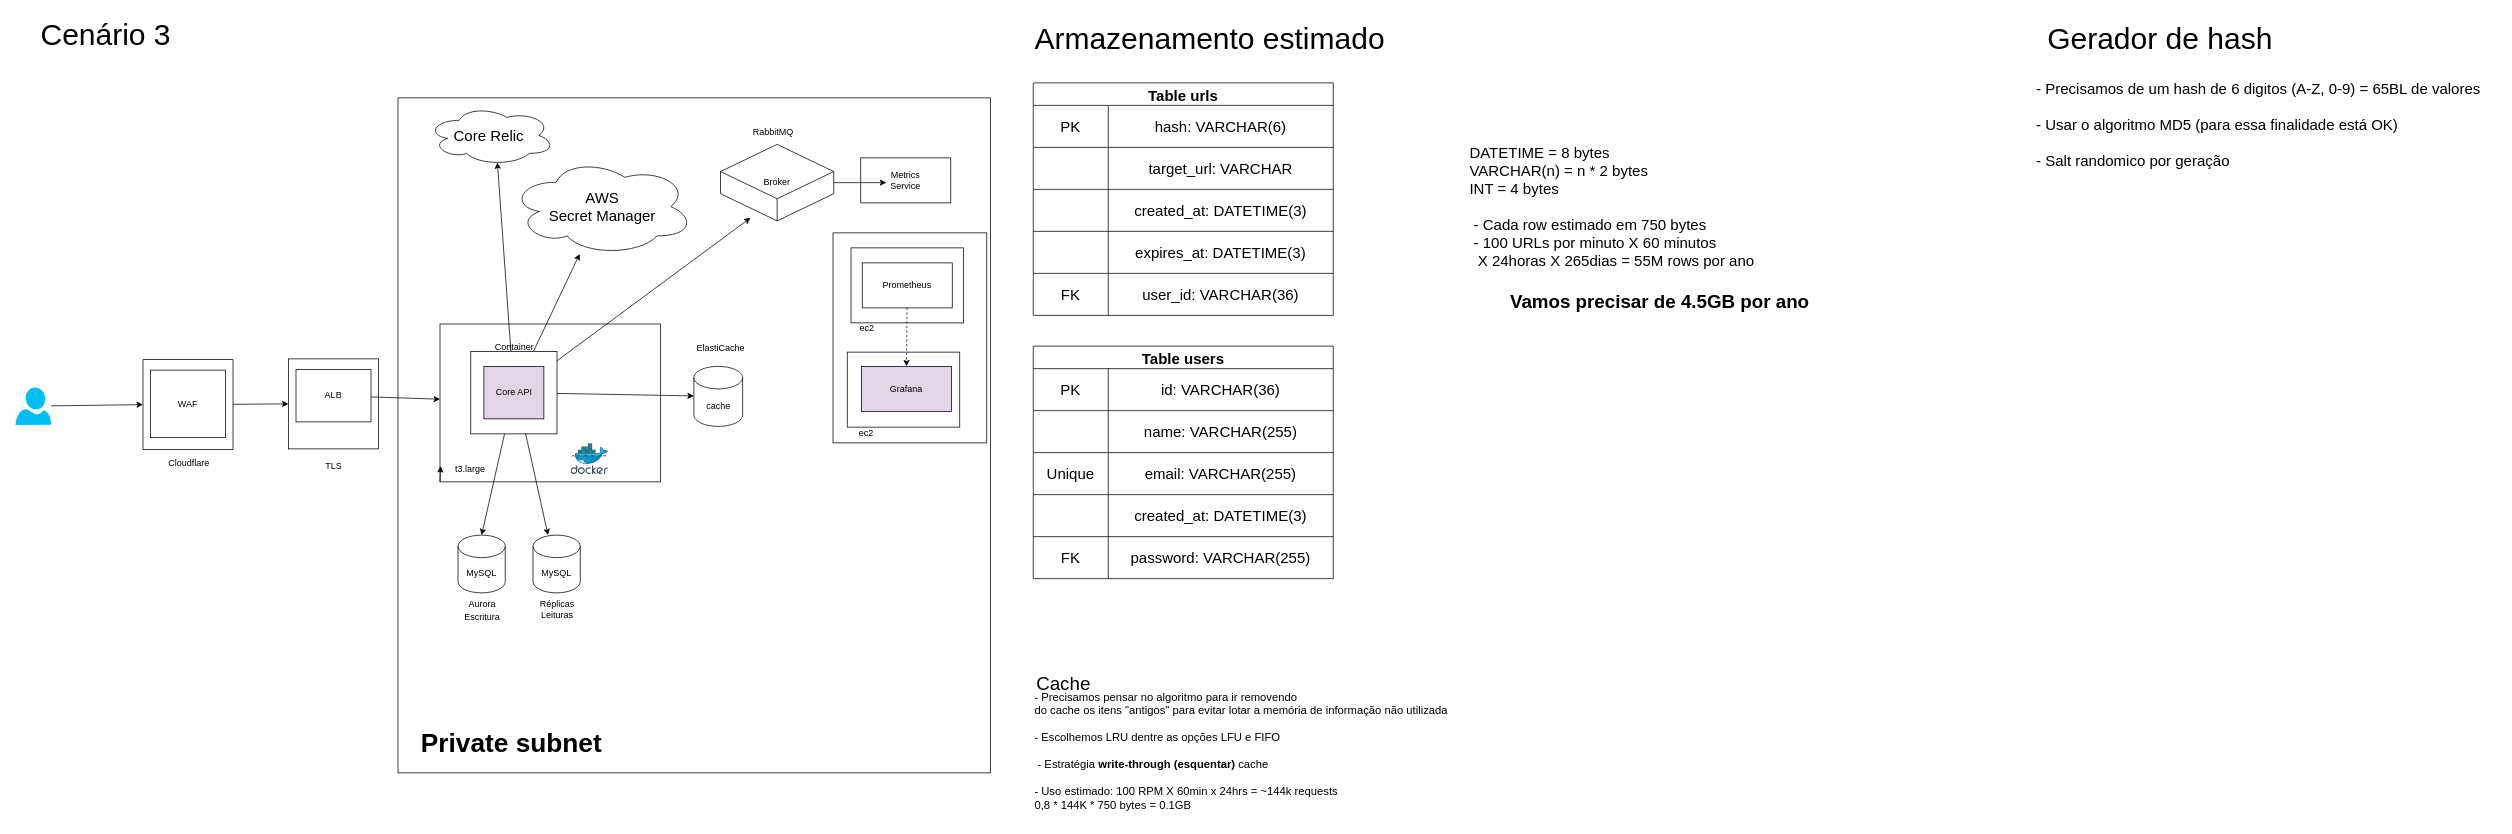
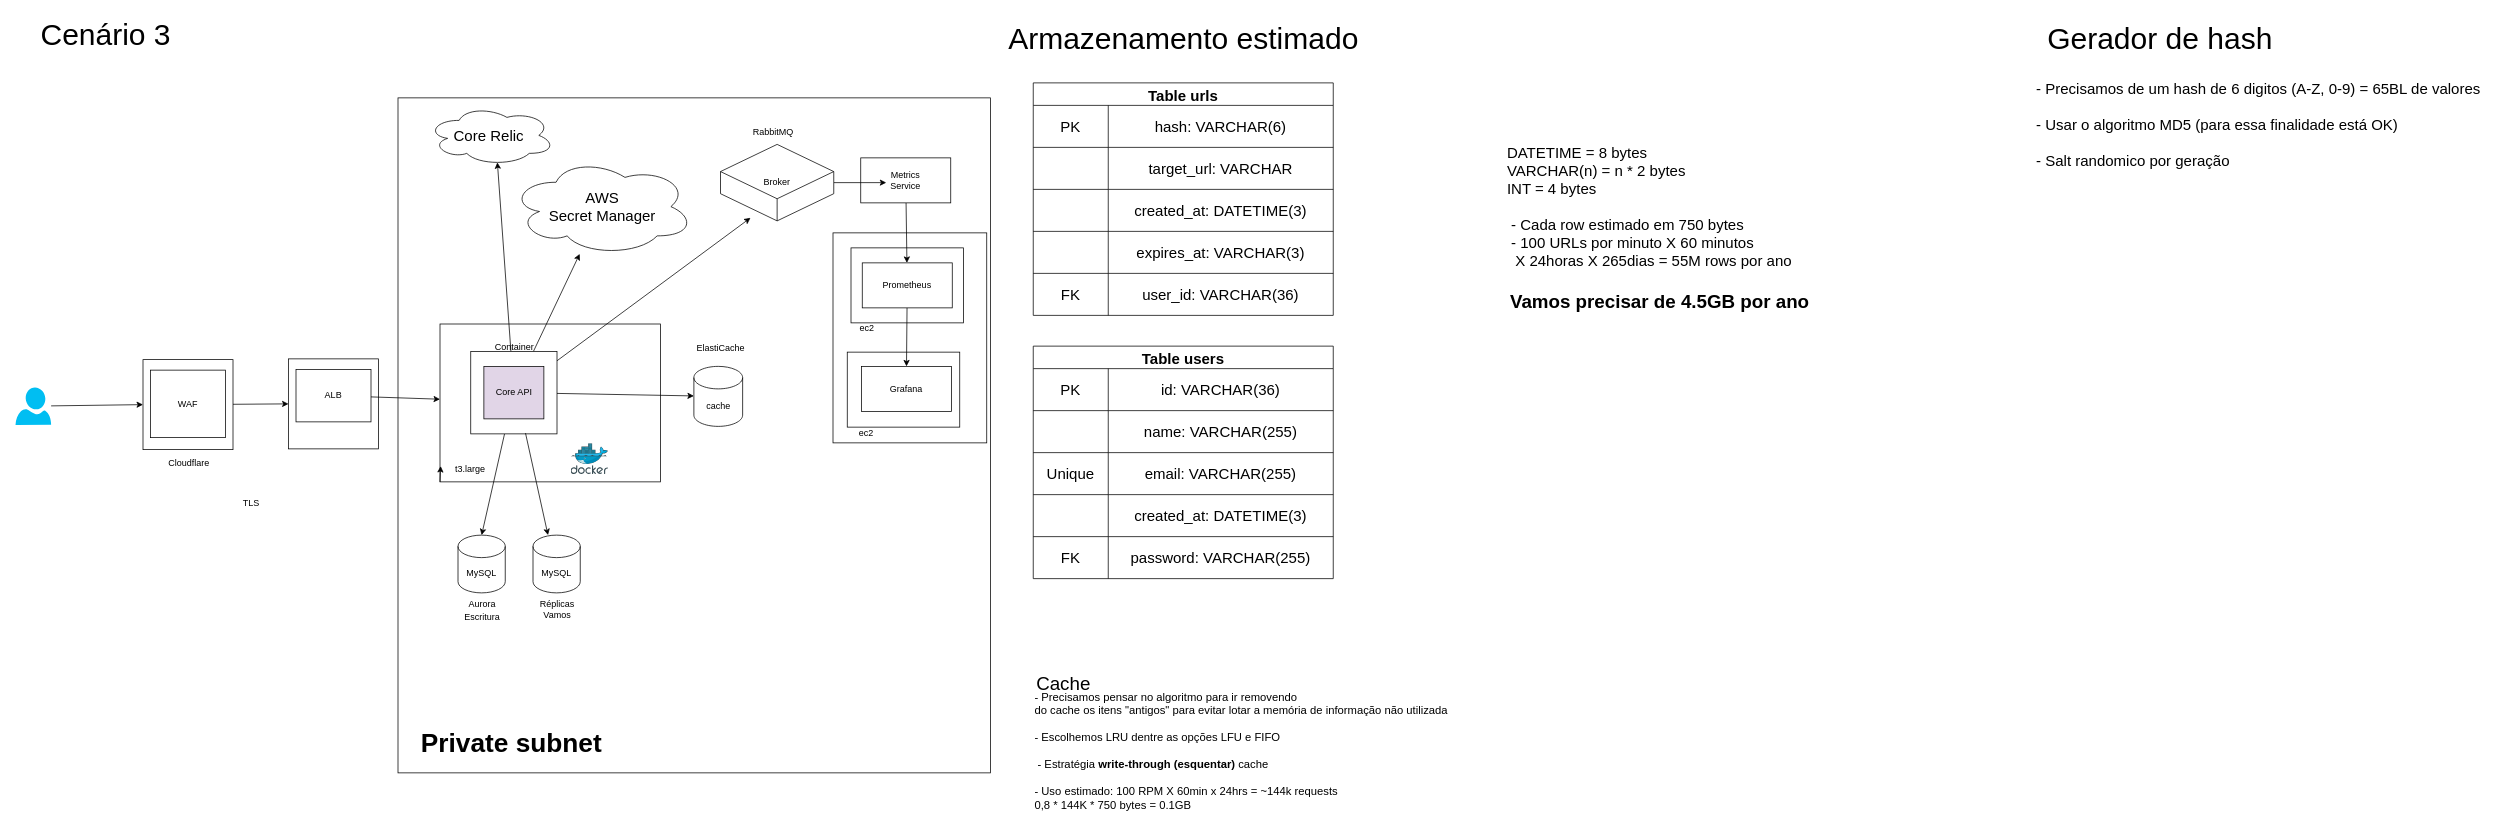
- <mxCell id="23" value="Armazenamento estimado" style="text;html=1;align=center;verticalAlign=middle;resizable=0;points=[];autosize=1;strokeColor=none;fillColor=none;fontSize=40;" parent="1" vertex="1"><mxGeometry x="1367" y="20" width="490" height="60" as="geometry" /></mxCell>
+ <mxCell id="23" value="Armazenamento estimado" style="text;html=1;align=center;verticalAlign=middle;resizable=0;points=[];autosize=1;strokeColor=none;fillColor=none;fontSize=40;" parent="1" vertex="1"><mxGeometry x="1332" y="20" width="490" height="60" as="geometry" /></mxCell>
- <mxCell id="56" value="DATETIME = 8 bytes&lt;br&gt;VARCHAR(n) = n * 2 bytes&lt;br&gt;INT = 4 bytes&lt;br&gt;&lt;br&gt;&amp;nbsp;- Cada row estimado em 750 bytes&lt;br&gt;&amp;nbsp;- 100 URLs por minuto X 60 minutos &lt;br&gt;&amp;nbsp; X 24horas X 265dias = 55M rows por ano" style="text;html=1;align=left;verticalAlign=middle;resizable=0;points=[];autosize=1;strokeColor=none;fillColor=none;fontSize=20;flipH=0;flipV=1;" parent="1" vertex="1"><mxGeometry x="1957" y="185" width="400" height="180" as="geometry" /></mxCell>
+ <mxCell id="56" value="DATETIME = 8 bytes&lt;br&gt;VARCHAR(n) = n * 2 bytes&lt;br&gt;INT = 4 bytes&lt;br&gt;&lt;br&gt;&amp;nbsp;- Cada row estimado em 750 bytes&lt;br&gt;&amp;nbsp;- 100 URLs por minuto X 60 minutos &lt;br&gt;&amp;nbsp; X 24horas X 265dias = 55M rows por ano" style="text;html=1;align=left;verticalAlign=middle;resizable=0;points=[];autosize=1;strokeColor=none;fillColor=none;fontSize=20;flipH=0;flipV=1;" parent="1" vertex="1"><mxGeometry x="2007" y="185" width="400" height="180" as="geometry" /></mxCell>
+ <mxCell id="80" style="edgeStyle=none;html=1;" edge="1" parent="1" source="81" target="86"><mxGeometry relative="1" as="geometry" /></mxCell>
- <mxCell id="36" value="expires_at: DATETIME(3)" style="shape=partialRectangle;html=1;whiteSpace=wrap;connectable=0;fillColor=none;top=0;left=0;bottom=0;right=0;overflow=hidden;fontSize=20;" parent="34" vertex="1"><mxGeometry x="100" width="300" height="56" as="geometry"><mxRectangle width="300" height="56" as="alternateBounds" /></mxGeometry></mxCell>
+ <mxCell id="36" value="expires_at: VARCHAR(3)" style="shape=partialRectangle;html=1;whiteSpace=wrap;connectable=0;fillColor=none;top=0;left=0;bottom=0;right=0;overflow=hidden;fontSize=20;" parent="34" vertex="1"><mxGeometry x="100" width="300" height="56" as="geometry"><mxRectangle width="300" height="56" as="alternateBounds" /></mxGeometry></mxCell>
- <mxCell id="85" style="edgeStyle=none;html=1;entryX=0.5;entryY=0;entryDx=0;entryDy=0;dashed=1;" edge="1" parent="1" source="86" target="87"><mxGeometry relative="1" as="geometry" /></mxCell>
+ <mxCell id="85" style="edgeStyle=none;html=1;entryX=0.5;entryY=0;entryDx=0;entryDy=0;" edge="1" parent="1" source="86" target="87"><mxGeometry relative="1" as="geometry" /></mxCell>
- <mxCell id="87" value="Grafana" style="whiteSpace=wrap;html=1;fillColor=#e1d5e7;" vertex="1" parent="1"><mxGeometry x="1148" y="488" width="120" height="60" as="geometry" /></mxCell>
+ <mxCell id="87" value="Grafana" style="whiteSpace=wrap;html=1;" vertex="1" parent="1"><mxGeometry x="1148" y="488" width="120" height="60" as="geometry" /></mxCell>
- <mxCell id="68" value="TLS" style="text;html=1;align=center;verticalAlign=middle;resizable=0;points=[];autosize=1;strokeColor=none;fillColor=none;" parent="1" vertex="1"><mxGeometry x="419" y="606" width="50" height="30" as="geometry" /></mxCell>
+ <mxCell id="68" value="TLS" style="text;html=1;align=center;verticalAlign=middle;resizable=0;points=[];autosize=1;strokeColor=none;fillColor=none;" parent="1" vertex="1"><mxGeometry x="309" y="656" width="50" height="30" as="geometry" /></mxCell>
- <mxCell id="79" value="Leituras" style="text;html=1;align=center;verticalAlign=middle;resizable=0;points=[];autosize=1;strokeColor=none;fillColor=none;" vertex="1" parent="1"><mxGeometry x="706.5" y="805" width="70" height="30" as="geometry" /></mxCell>
+ <mxCell id="79" value="Vamos" style="text;html=1;align=center;verticalAlign=middle;resizable=0;points=[];autosize=1;strokeColor=none;fillColor=none;" vertex="1" parent="1"><mxGeometry x="706.5" y="805" width="70" height="30" as="geometry" /></mxCell>
